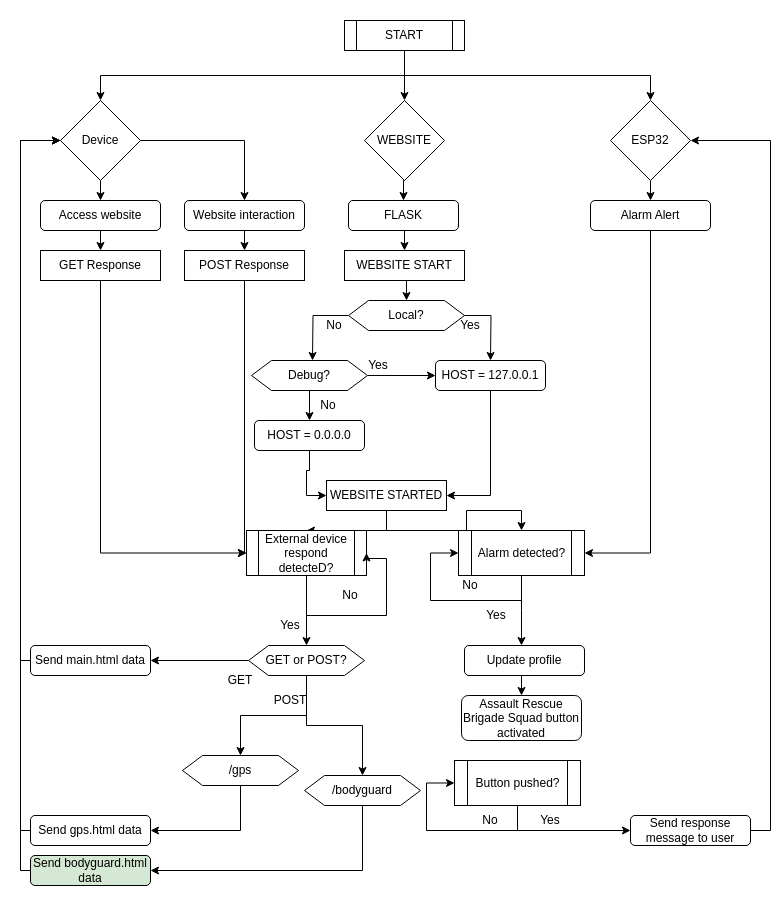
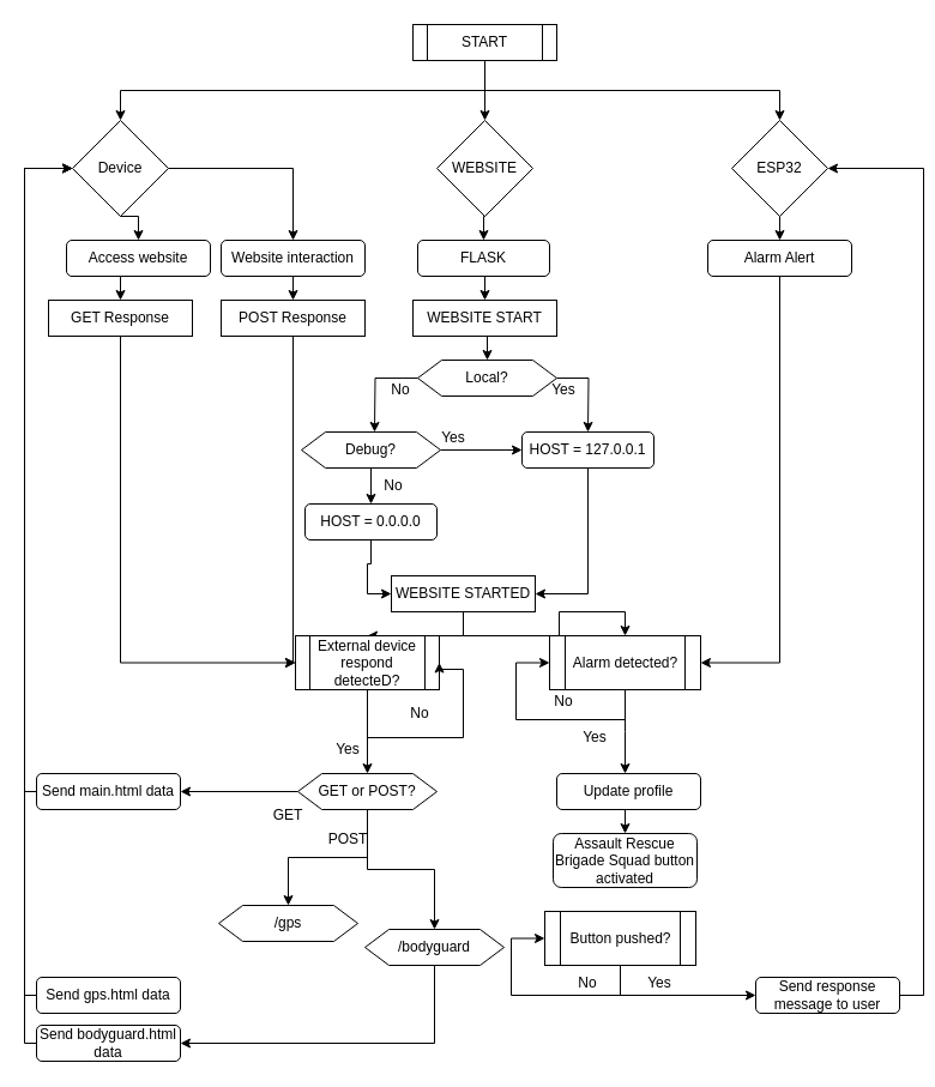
- <mxCell id="31" value="Access website" style="rounded=1;whiteSpace=wrap;html=1;" vertex="1" parent="1"><mxGeometry x="40" y="200" width="120" height="30" as="geometry" /></mxCell>
+ <mxCell id="31" value="Access website" style="rounded=1;whiteSpace=wrap;html=1;" vertex="1" parent="1"><mxGeometry x="55" y="200" width="120" height="30" as="geometry" /></mxCell>
- <mxCell id="49" style="edgeStyle=orthogonalEdgeStyle;rounded=0;orthogonalLoop=1;jettySize=auto;html=1;exitX=0.5;exitY=1;exitDx=0;exitDy=0;entryX=1;entryY=0.5;entryDx=0;entryDy=0;" edge="1" parent="1" source="50" target="56"><mxGeometry relative="1" as="geometry" /></mxCell>
- <mxCell id="58" value="Send bodyguard.html data" style="rounded=1;whiteSpace=wrap;html=1;fillColor=#d5e8d4;" vertex="1" parent="1"><mxGeometry x="30" y="855" width="120" height="30" as="geometry" /></mxCell>
+ <mxCell id="58" value="Send bodyguard.html data" style="rounded=1;whiteSpace=wrap;html=1;" vertex="1" parent="1"><mxGeometry x="30" y="855" width="120" height="30" as="geometry" /></mxCell>
